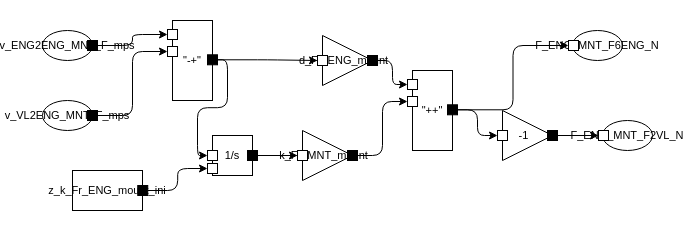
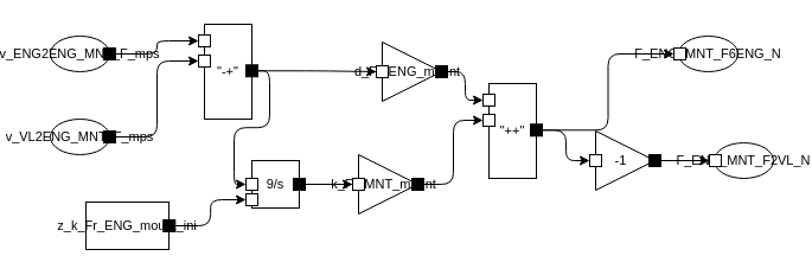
- <mxCell id="2" value="&lt;font style=&quot;font-size: 11px;&quot;&gt;1/s&lt;/font&gt;" style="whiteSpace=wrap;html=1;aspect=fixed;fontSize=11;points=[[0,0.5,0,0,0],[1,0.5,0,0,0]];metaEdit=1;snapToPoint=0;resizable=0;rotatable=0;allowArrows=0;container=1;collapsible=0;movable=1;connectable=0;" parent="1" vertex="1"><mxGeometry x="190" y="135" width="40" height="40.0" as="geometry" /></mxCell>
+ <mxCell id="2" value="&lt;font style=&quot;font-size: 11px;&quot;&gt;9/s&lt;/font&gt;" style="whiteSpace=wrap;html=1;aspect=fixed;fontSize=11;points=[[0,0.5,0,0,0],[1,0.5,0,0,0]];metaEdit=1;snapToPoint=0;resizable=0;rotatable=0;allowArrows=0;container=1;collapsible=0;movable=1;connectable=0;" parent="1" vertex="1"><mxGeometry x="190" y="135" width="40" height="40.0" as="geometry" /></mxCell>
